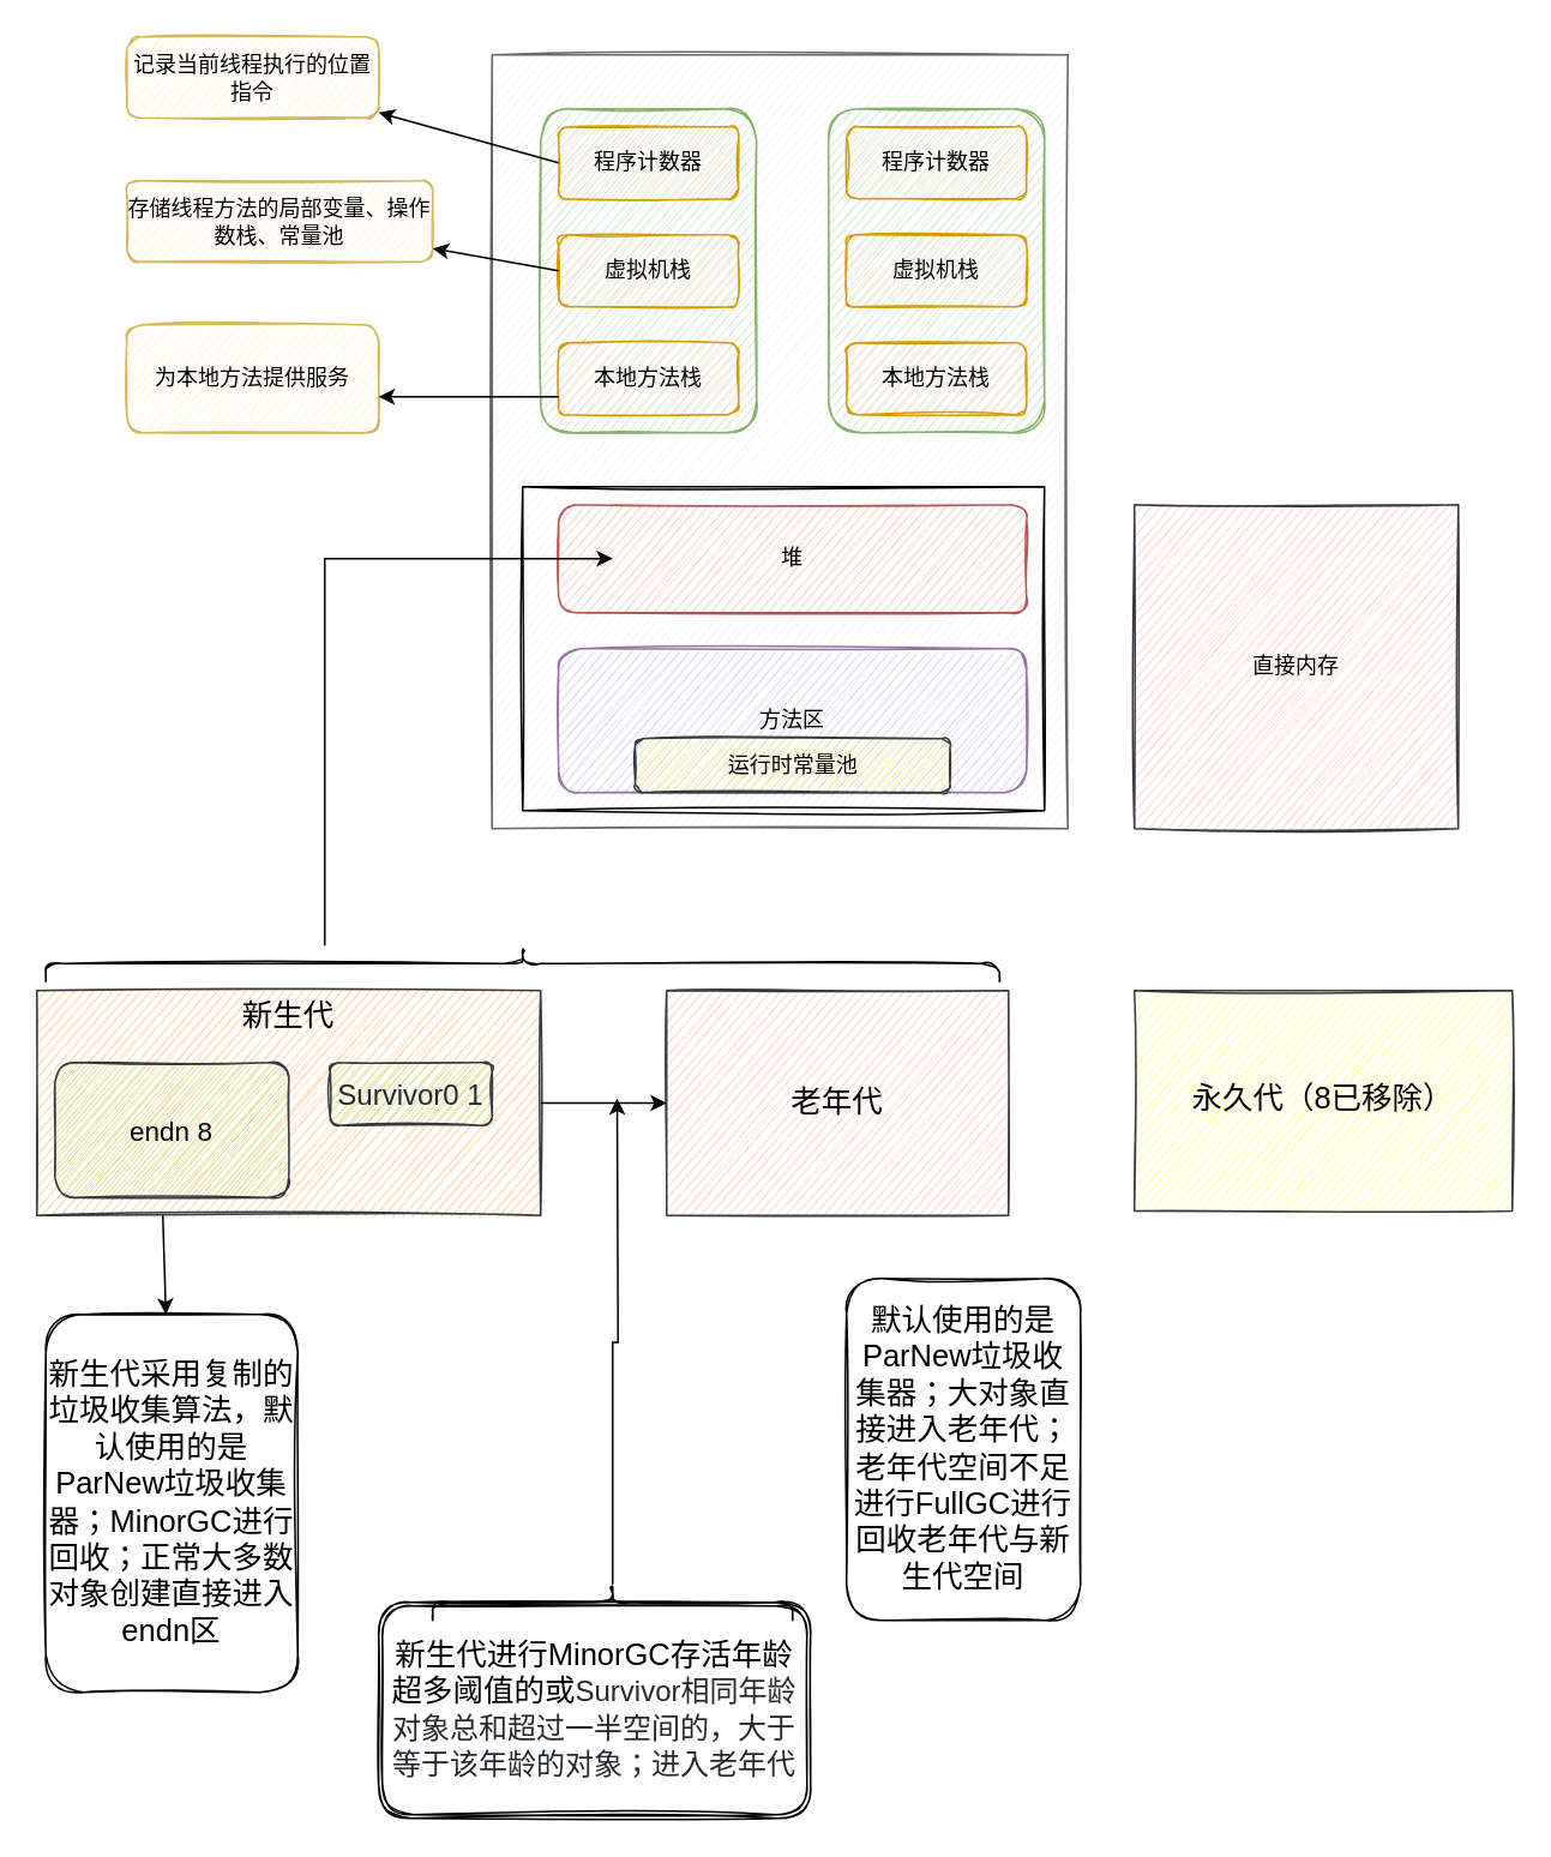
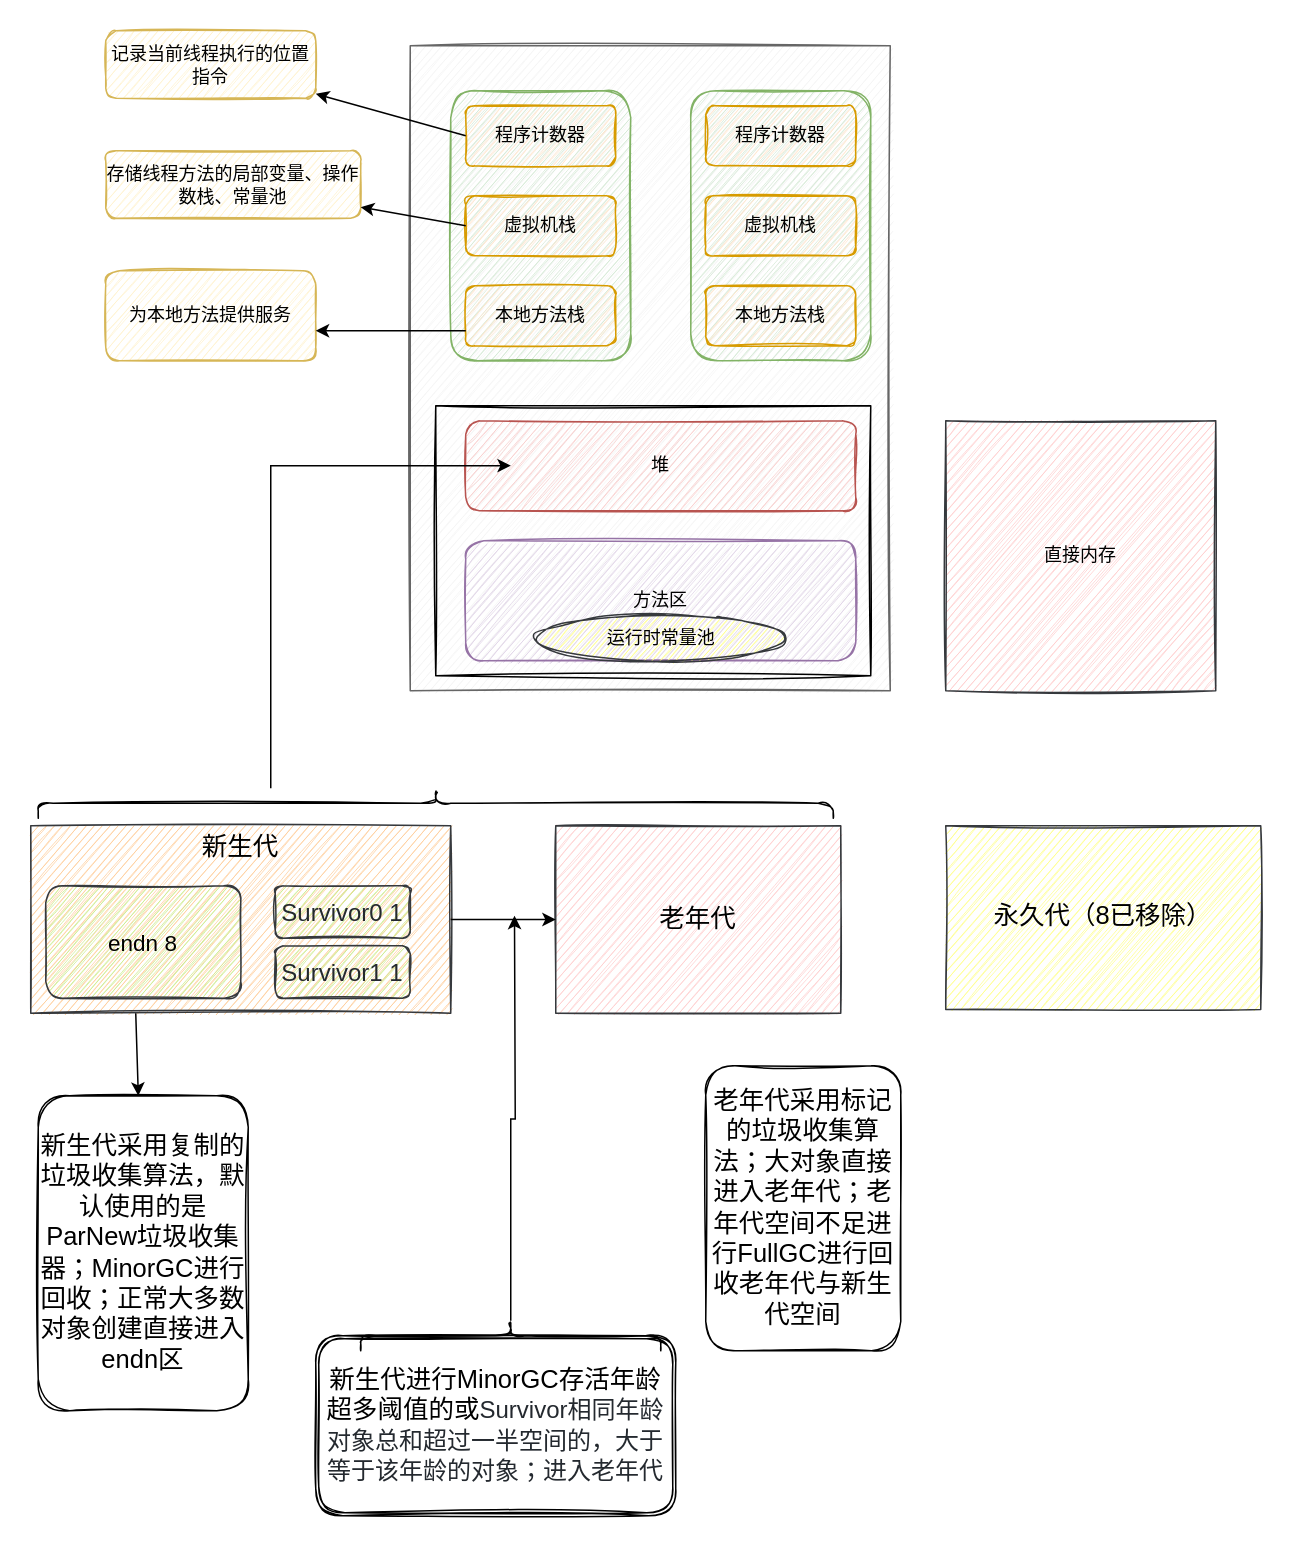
- <mxCell id="20" value="运行时常量池" style="rounded=1;whiteSpace=wrap;html=1;shadow=0;glass=0;sketch=1;gradientDirection=east;fillColor=#ffff88;strokeColor=#36393d;" vertex="1" parent="1"><mxGeometry x="352.5" y="410" width="175" height="30" as="geometry" /></mxCell>
+ <mxCell id="20" value="运行时常量池" style="ellipse;whiteSpace=wrap;html=1;shadow=0;glass=0;sketch=1;gradientDirection=east;fillColor=#ffff88;strokeColor=#36393d;" vertex="1" parent="1"><mxGeometry x="352.5" y="410" width="175" height="30" as="geometry" /></mxCell>
+ <mxCell id="26" value="&lt;span style=&quot;color: rgb(36 , 41 , 47) ; font-size: 16px&quot;&gt;Survivor1 1&lt;/span&gt;" style="rounded=1;whiteSpace=wrap;html=1;shadow=0;glass=0;sketch=1;fontSize=15;fillColor=#cdeb8b;gradientDirection=east;strokeColor=#36393d;" vertex="1" parent="1"><mxGeometry x="183" y="630" width="90" height="35" as="geometry" /></mxCell>
- <mxCell id="31" value="默认使用的是ParNew垃圾收集器；大对象直接进入老年代；老年代空间不足进行FullGC进行回收老年代与新生代空间" style="rounded=1;whiteSpace=wrap;html=1;shadow=0;glass=0;labelBackgroundColor=none;sketch=1;fontSize=17;strokeWidth=1;fillColor=none;gradientColor=none;gradientDirection=east;" vertex="1" parent="1"><mxGeometry x="470" y="710" width="130" height="190" as="geometry" /></mxCell>
+ <mxCell id="31" value="老年代采用标记的垃圾收集算法；大对象直接进入老年代；老年代空间不足进行FullGC进行回收老年代与新生代空间" style="rounded=1;whiteSpace=wrap;html=1;shadow=0;glass=0;labelBackgroundColor=none;sketch=1;fontSize=17;strokeWidth=1;fillColor=none;gradientColor=none;gradientDirection=east;" vertex="1" parent="1"><mxGeometry x="470" y="710" width="130" height="190" as="geometry" /></mxCell>
